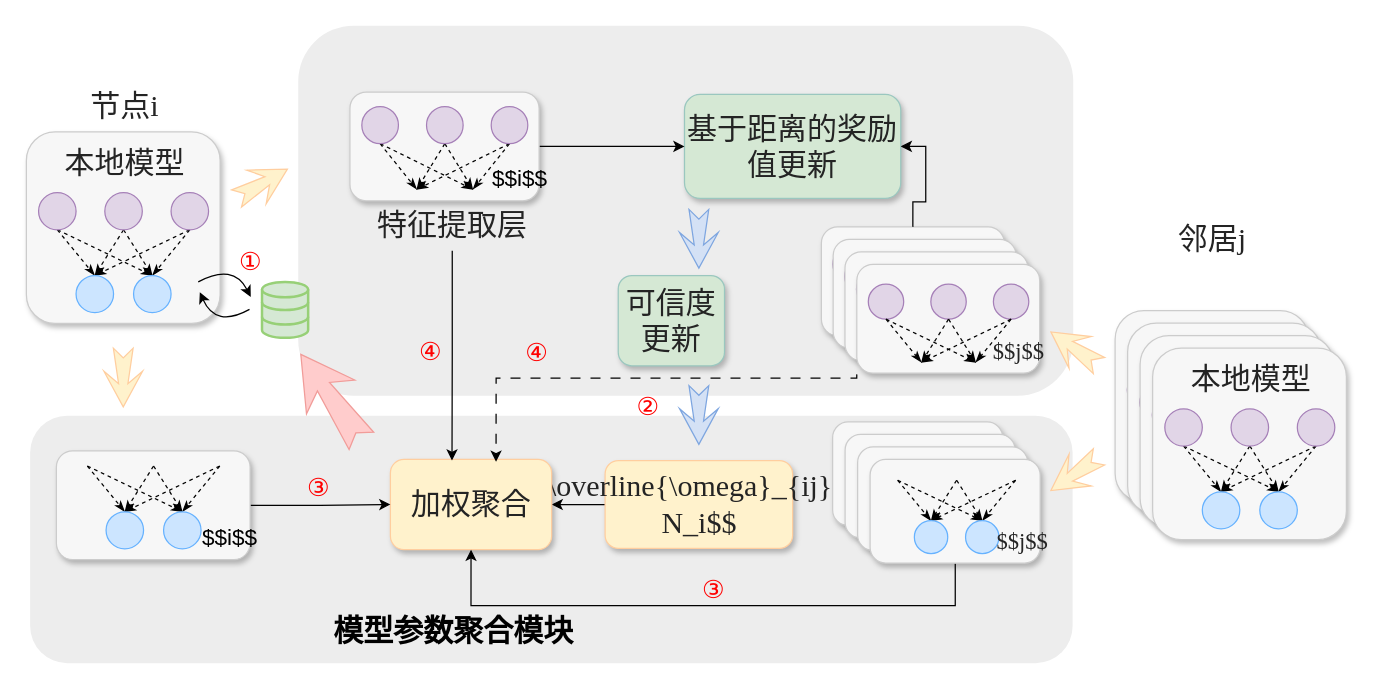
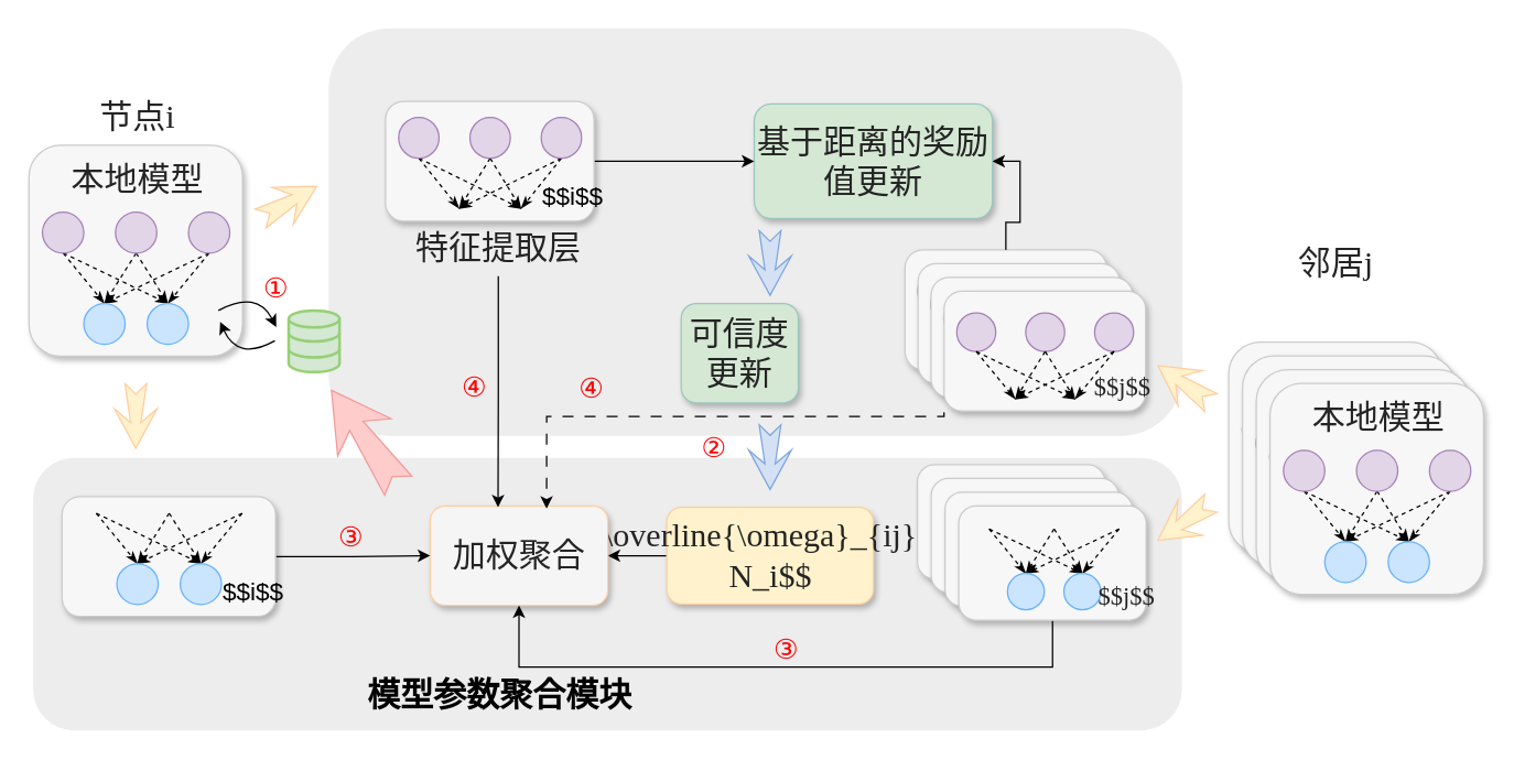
- <mxCell id="9" value="加权聚合" style="rounded=1;whiteSpace=wrap;html=1;fontSize=24;fontFamily=Times New Roman;fillColor=#FFF2CC;strokeColor=#FFCE9F;fontColor=#242424;shadow=1;" vertex="1" parent="1"><mxGeometry x="311.72" y="367" width="129" height="72.21" as="geometry" /></mxCell>
+ <mxCell id="9" value="加权聚合" style="rounded=1;whiteSpace=wrap;html=1;fontSize=24;fontFamily=Times New Roman;fillColor=#f5f5f5;strokeColor=#FFCE9F;fontColor=#242424;shadow=1;" vertex="1" parent="1"><mxGeometry x="311.72" y="367" width="129" height="72.21" as="geometry" /></mxCell>
